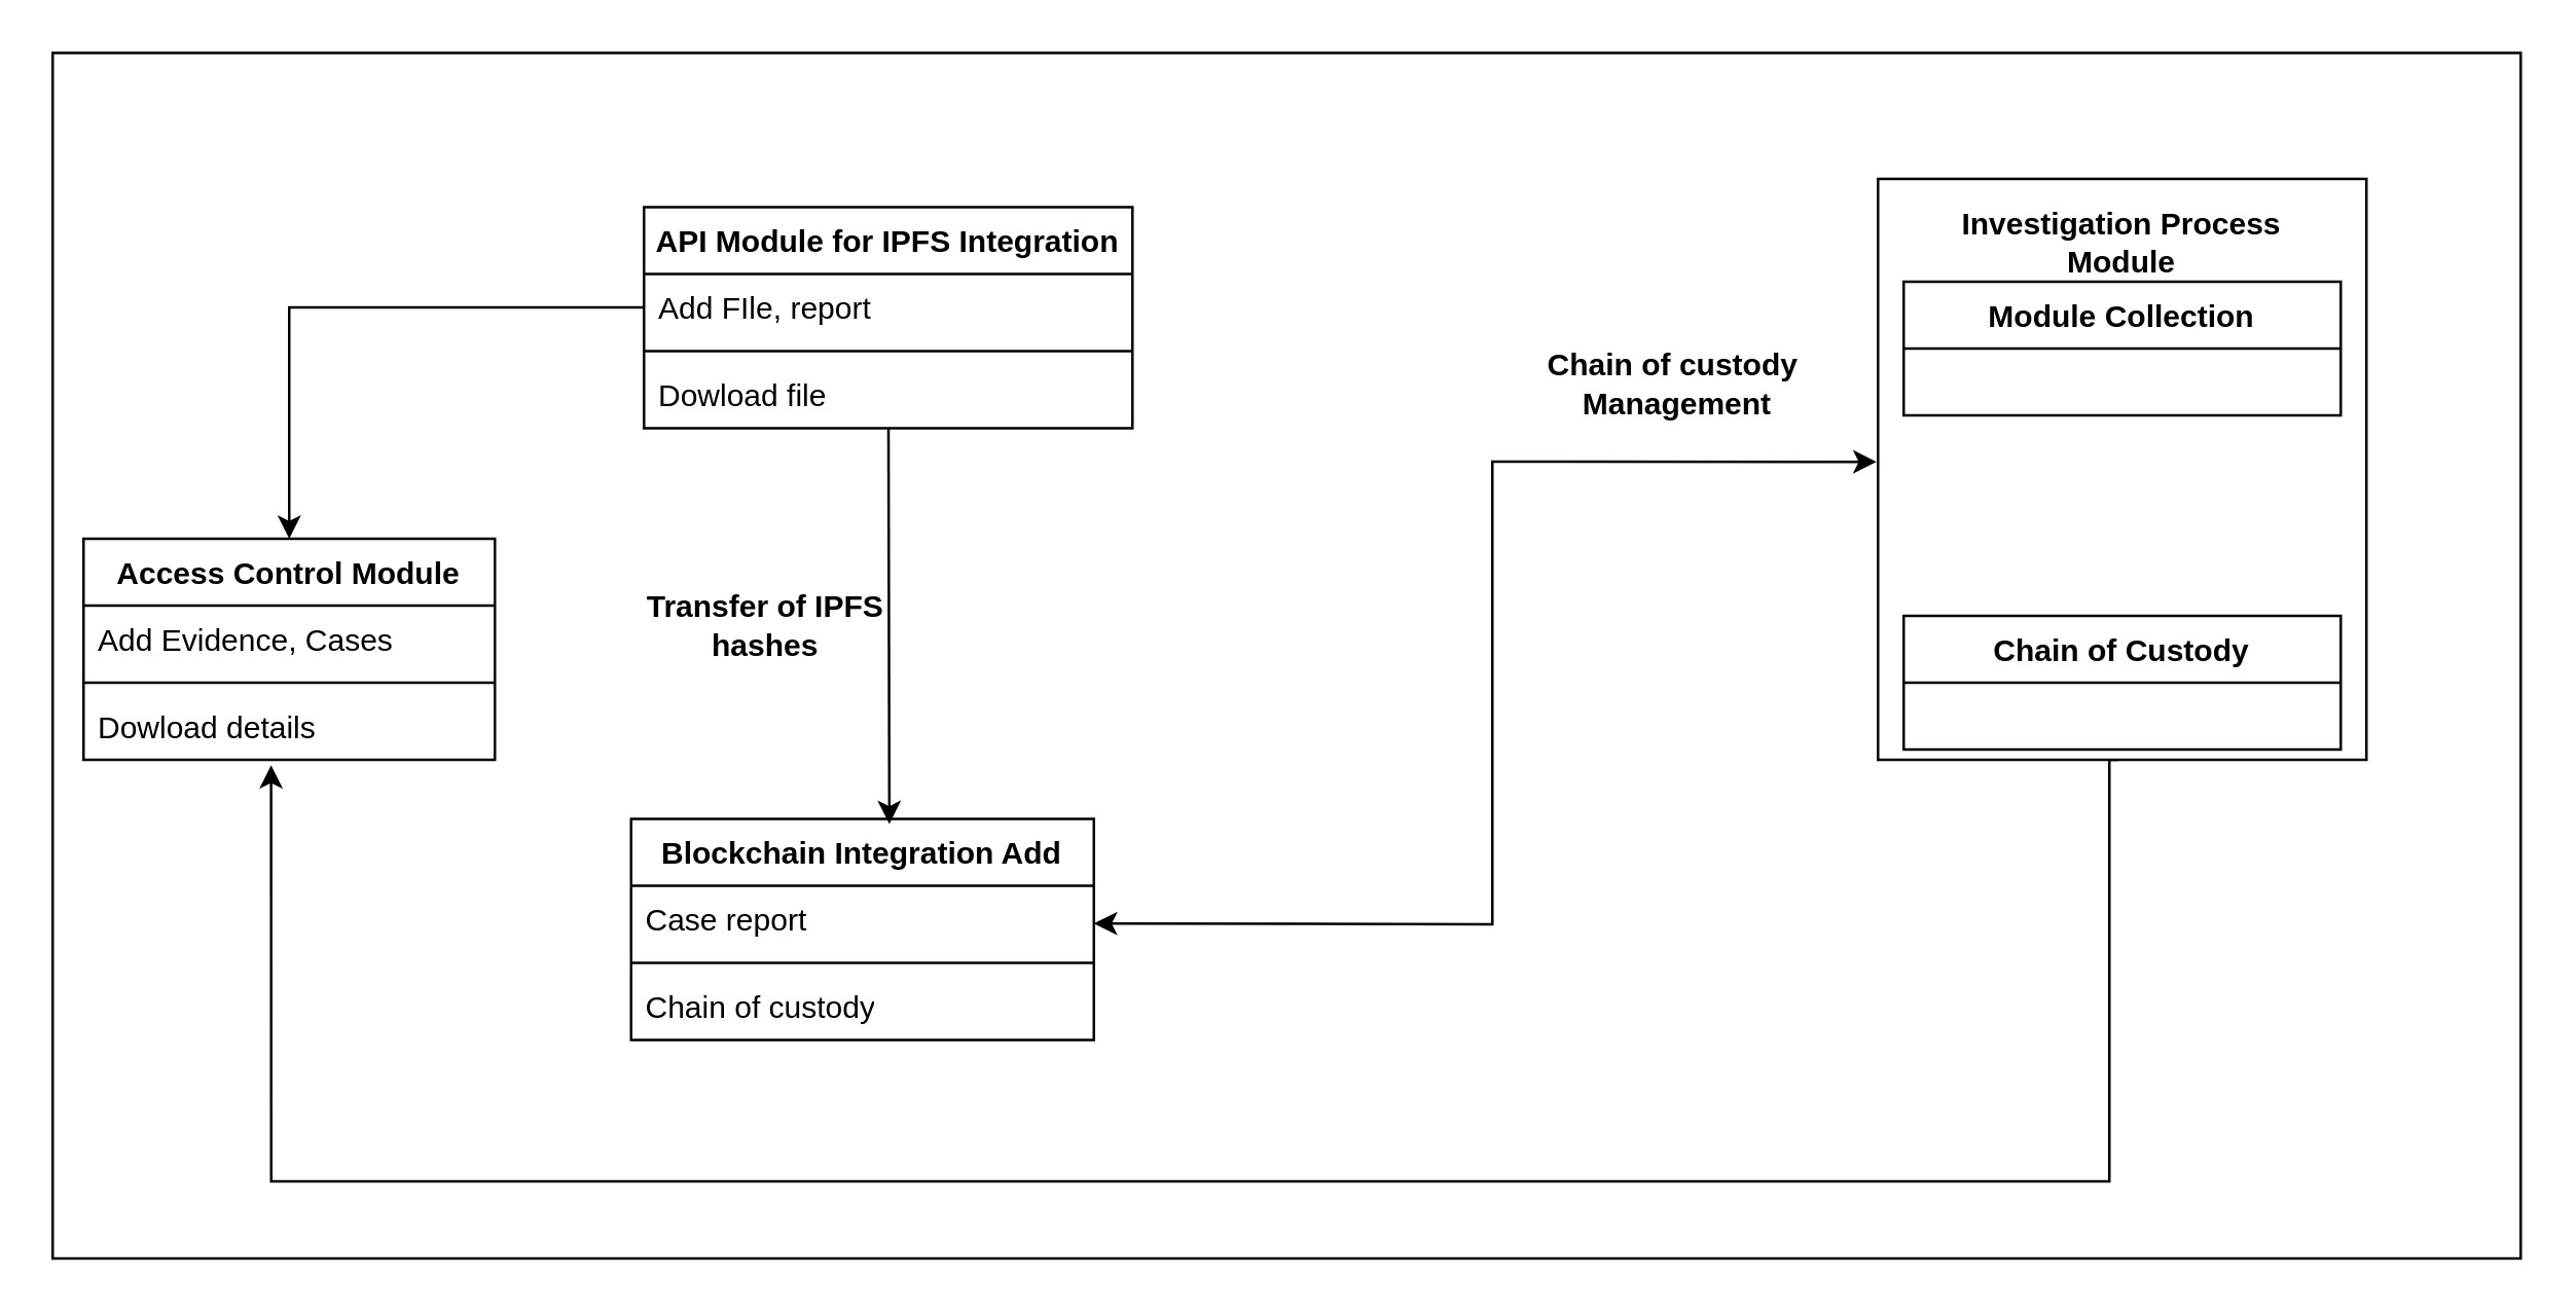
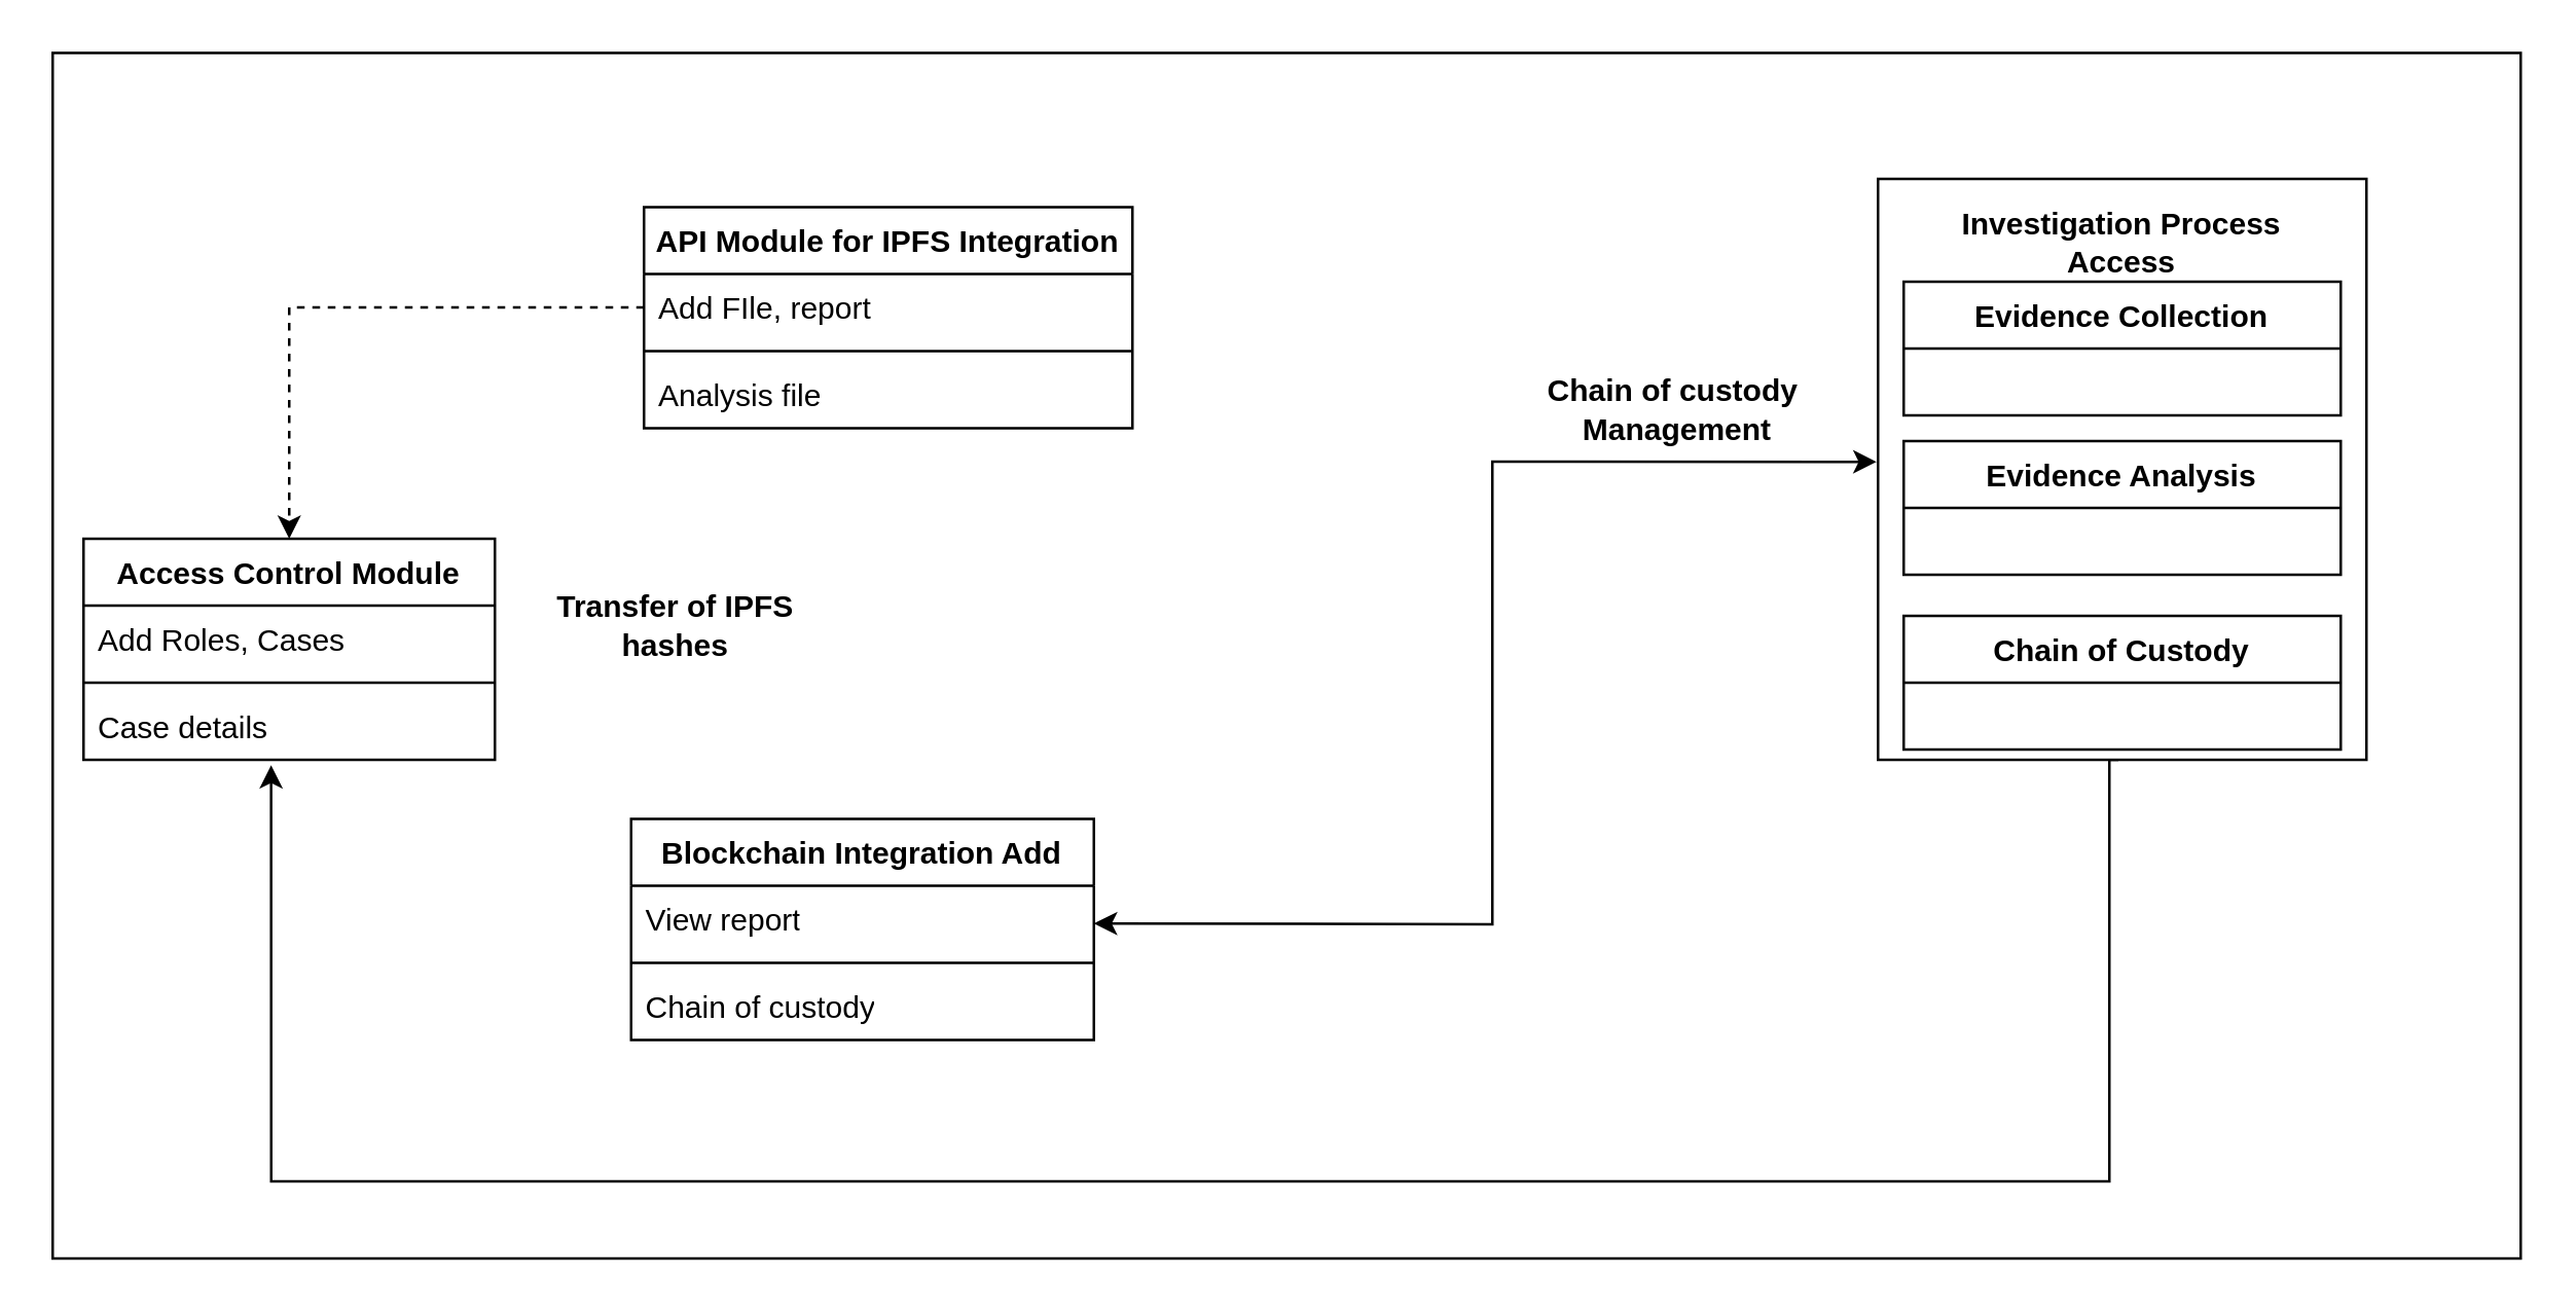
- <mxCell id="21" value="&lt;b&gt;Investigation Process Module&lt;/b&gt;" style="text;html=1;strokeColor=none;fillColor=none;align=center;verticalAlign=middle;whiteSpace=wrap;rounded=0;" parent="1" vertex="1"><mxGeometry x="750" y="69" width="150" height="50" as="geometry" /></mxCell>
+ <mxCell id="21" value="&lt;b&gt;Investigation Process Access&lt;/b&gt;" style="text;html=1;strokeColor=none;fillColor=none;align=center;verticalAlign=middle;whiteSpace=wrap;rounded=0;" parent="1" vertex="1"><mxGeometry x="750" y="69" width="150" height="50" as="geometry" /></mxCell>
- <mxCell id="15" value="" style="edgeStyle=orthogonalEdgeStyle;rounded=0;orthogonalLoop=1;jettySize=auto;html=1;entryX=0.5;entryY=0;entryDx=0;entryDy=0;" parent="1" source="8" target="3" edge="1"><mxGeometry relative="1" as="geometry" /></mxCell>
+ <mxCell id="15" value="" style="edgeStyle=orthogonalEdgeStyle;rounded=0;orthogonalLoop=1;jettySize=auto;html=1;entryX=0.5;entryY=0;entryDx=0;entryDy=0;dashed=1;" parent="1" source="8" target="3" edge="1"><mxGeometry relative="1" as="geometry" /></mxCell>
- <mxCell id="18" value="Module Collection" style="swimlane;fontStyle=1;align=center;verticalAlign=top;childLayout=stackLayout;horizontal=1;startSize=26;horizontalStack=0;resizeParent=1;resizeParentMax=0;resizeLast=0;collapsible=1;marginBottom=0;whiteSpace=wrap;html=1;" parent="1" vertex="1"><mxGeometry x="740" y="109" width="170" height="52" as="geometry" /></mxCell>
+ <mxCell id="18" value="Evidence Collection" style="swimlane;fontStyle=1;align=center;verticalAlign=top;childLayout=stackLayout;horizontal=1;startSize=26;horizontalStack=0;resizeParent=1;resizeParentMax=0;resizeLast=0;collapsible=1;marginBottom=0;whiteSpace=wrap;html=1;" parent="1" vertex="1"><mxGeometry x="740" y="109" width="170" height="52" as="geometry" /></mxCell>
- <mxCell id="25" value="&lt;b&gt;Chain of custody&lt;br&gt;&amp;nbsp;Management&lt;br&gt;&lt;/b&gt;" style="text;html=1;align=center;verticalAlign=middle;resizable=0;points=[];autosize=1;strokeColor=none;fillColor=none;" parent="1" vertex="1"><mxGeometry x="590" y="129" width="120" height="40" as="geometry" /></mxCell>
+ <mxCell id="25" value="&lt;b&gt;Chain of custody&lt;br&gt;&amp;nbsp;Management&lt;br&gt;&lt;/b&gt;" style="text;html=1;align=center;verticalAlign=middle;resizable=0;points=[];autosize=1;strokeColor=none;fillColor=none;" parent="1" vertex="1"><mxGeometry x="590" y="139" width="120" height="40" as="geometry" /></mxCell>
- <mxCell id="10" value="Dowload file" style="text;strokeColor=none;fillColor=none;align=left;verticalAlign=top;spacingLeft=4;spacingRight=4;overflow=hidden;rotatable=0;points=[[0,0.5],[1,0.5]];portConstraint=eastwest;whiteSpace=wrap;html=1;" parent="7" vertex="1"><mxGeometry y="60" width="190" height="26" as="geometry" /></mxCell>
+ <mxCell id="10" value="Analysis file" style="text;strokeColor=none;fillColor=none;align=left;verticalAlign=top;spacingLeft=4;spacingRight=4;overflow=hidden;rotatable=0;points=[[0,0.5],[1,0.5]];portConstraint=eastwest;whiteSpace=wrap;html=1;" parent="7" vertex="1"><mxGeometry y="60" width="190" height="26" as="geometry" /></mxCell>
+ <mxCell id="19" value="Evidence Analysis" style="swimlane;fontStyle=1;align=center;verticalAlign=top;childLayout=stackLayout;horizontal=1;startSize=26;horizontalStack=0;resizeParent=1;resizeParentMax=0;resizeLast=0;collapsible=1;marginBottom=0;whiteSpace=wrap;html=1;" parent="1" vertex="1"><mxGeometry x="740" y="171" width="170" height="52" as="geometry" /></mxCell>
- <mxCell id="22" value="" style="endArrow=classic;html=1;rounded=0;entryX=0.558;entryY=0.023;entryDx=0;entryDy=0;entryPerimeter=0;" parent="1" source="7" target="11" edge="1"><mxGeometry width="50" height="50" relative="1" as="geometry"><mxPoint x="380" y="309" as="sourcePoint" /><mxPoint x="430" y="259" as="targetPoint" /></mxGeometry></mxCell>
- <mxCell id="23" value="&lt;b&gt;Transfer of IPFS hashes&lt;br&gt;&lt;/b&gt;" style="text;html=1;strokeColor=none;fillColor=none;align=center;verticalAlign=middle;whiteSpace=wrap;rounded=0;" parent="1" vertex="1"><mxGeometry x="245" y="223" width="105" height="40" as="geometry" /></mxCell>
+ <mxCell id="23" value="&lt;b&gt;Transfer of IPFS hashes&lt;br&gt;&lt;/b&gt;" style="text;html=1;strokeColor=none;fillColor=none;align=center;verticalAlign=middle;whiteSpace=wrap;rounded=0;" parent="1" vertex="1"><mxGeometry x="210" y="223" width="105" height="40" as="geometry" /></mxCell>
- <mxCell id="4" value="Add Evidence, Cases" style="text;strokeColor=none;fillColor=none;align=left;verticalAlign=top;spacingLeft=4;spacingRight=4;overflow=hidden;rotatable=0;points=[[0,0.5],[1,0.5]];portConstraint=eastwest;whiteSpace=wrap;html=1;" parent="3" vertex="1"><mxGeometry y="26" width="160" height="26" as="geometry" /></mxCell>
+ <mxCell id="4" value="Add Roles, Cases" style="text;strokeColor=none;fillColor=none;align=left;verticalAlign=top;spacingLeft=4;spacingRight=4;overflow=hidden;rotatable=0;points=[[0,0.5],[1,0.5]];portConstraint=eastwest;whiteSpace=wrap;html=1;" parent="3" vertex="1"><mxGeometry y="26" width="160" height="26" as="geometry" /></mxCell>
- <mxCell id="6" value="Dowload details" style="text;strokeColor=none;fillColor=none;align=left;verticalAlign=top;spacingLeft=4;spacingRight=4;overflow=hidden;rotatable=0;points=[[0,0.5],[1,0.5]];portConstraint=eastwest;whiteSpace=wrap;html=1;" parent="3" vertex="1"><mxGeometry y="60" width="160" height="26" as="geometry" /></mxCell>
+ <mxCell id="6" value="Case details" style="text;strokeColor=none;fillColor=none;align=left;verticalAlign=top;spacingLeft=4;spacingRight=4;overflow=hidden;rotatable=0;points=[[0,0.5],[1,0.5]];portConstraint=eastwest;whiteSpace=wrap;html=1;" parent="3" vertex="1"><mxGeometry y="60" width="160" height="26" as="geometry" /></mxCell>
- <mxCell id="12" value="Case report" style="text;strokeColor=none;fillColor=none;align=left;verticalAlign=top;spacingLeft=4;spacingRight=4;overflow=hidden;rotatable=0;points=[[0,0.5],[1,0.5]];portConstraint=eastwest;whiteSpace=wrap;html=1;" parent="11" vertex="1"><mxGeometry y="26" width="180" height="26" as="geometry" /></mxCell>
+ <mxCell id="12" value="View report" style="text;strokeColor=none;fillColor=none;align=left;verticalAlign=top;spacingLeft=4;spacingRight=4;overflow=hidden;rotatable=0;points=[[0,0.5],[1,0.5]];portConstraint=eastwest;whiteSpace=wrap;html=1;" parent="11" vertex="1"><mxGeometry y="26" width="180" height="26" as="geometry" /></mxCell>
